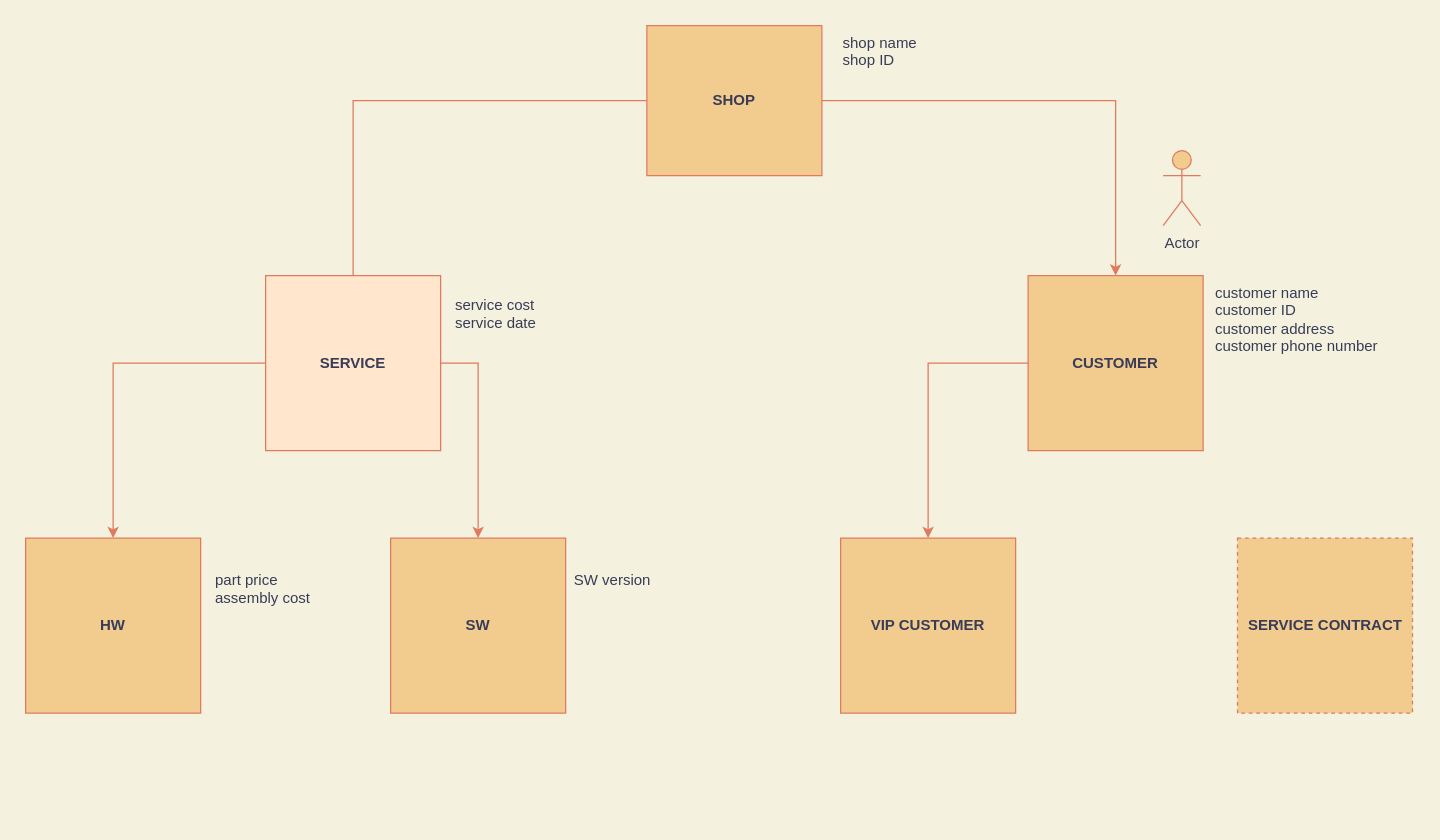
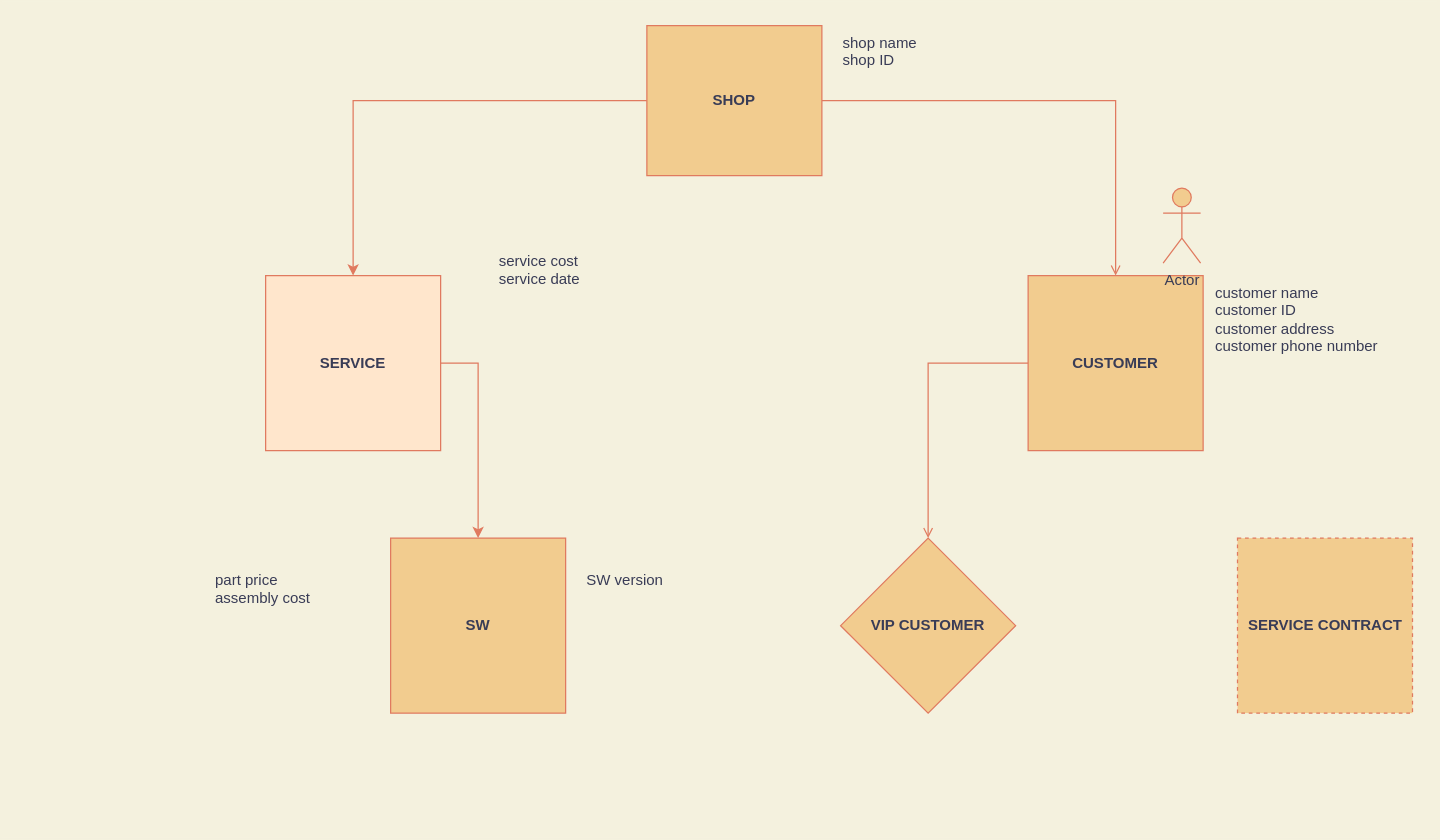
- <mxCell id="18" value="Actor" style="shape=umlActor;verticalLabelPosition=bottom;verticalAlign=top;html=1;outlineConnect=0;labelBackgroundColor=none;fontColor=#393C56;fillColor=#F2CC8F;strokeColor=#E07A5F;" vertex="1" parent="1"><mxGeometry x="930" y="120" width="30" height="60" as="geometry" /></mxCell>
+ <mxCell id="18" value="Actor" style="shape=umlActor;verticalLabelPosition=bottom;verticalAlign=top;html=1;outlineConnect=0;labelBackgroundColor=none;fontColor=#393C56;fillColor=#F2CC8F;strokeColor=#E07A5F;" vertex="1" parent="1"><mxGeometry x="930" y="150" width="30" height="60" as="geometry" /></mxCell>
- <mxCell id="3" value="" style="edgeStyle=orthogonalEdgeStyle;rounded=0;orthogonalLoop=1;jettySize=auto;html=1;labelBackgroundColor=#F4F1DE;strokeColor=#E07A5F;fontColor=#393C56;" edge="1" parent="1" source="4" target="9"><mxGeometry relative="1" as="geometry" /></mxCell>
+ <mxCell id="3" value="" style="edgeStyle=orthogonalEdgeStyle;rounded=0;orthogonalLoop=1;jettySize=auto;html=1;labelBackgroundColor=#F4F1DE;strokeColor=#E07A5F;fontColor=#393C56;endArrow=open;" edge="1" parent="1" source="4" target="9"><mxGeometry relative="1" as="geometry" /></mxCell>
- <mxCell id="2" value="" style="edgeStyle=orthogonalEdgeStyle;rounded=0;orthogonalLoop=1;jettySize=auto;html=1;labelBackgroundColor=#F4F1DE;strokeColor=#E07A5F;fontColor=#393C56;endArrow=none;" edge="1" parent="1" source="4" target="7"><mxGeometry relative="1" as="geometry" /></mxCell>
+ <mxCell id="2" value="" style="edgeStyle=orthogonalEdgeStyle;rounded=0;orthogonalLoop=1;jettySize=auto;html=1;labelBackgroundColor=#F4F1DE;strokeColor=#E07A5F;fontColor=#393C56;" edge="1" parent="1" source="4" target="7"><mxGeometry relative="1" as="geometry" /></mxCell>
- <mxCell id="5" value="" style="edgeStyle=orthogonalEdgeStyle;rounded=0;orthogonalLoop=1;jettySize=auto;html=1;fontColor=#393C56;exitX=0;exitY=0.5;exitDx=0;exitDy=0;labelBackgroundColor=#F4F1DE;strokeColor=#E07A5F;" edge="1" parent="1" source="7" target="13"><mxGeometry relative="1" as="geometry" /></mxCell>
- <mxCell id="12" value="service cost&lt;br&gt;service date" style="text;html=1;strokeColor=none;fillColor=none;align=left;verticalAlign=top;whiteSpace=wrap;rounded=0;fontColor=#393C56;" vertex="1" parent="1"><mxGeometry x="362" y="230" width="155" height="200" as="geometry" /></mxCell>
+ <mxCell id="12" value="service cost&lt;br&gt;service date" style="text;html=1;strokeColor=none;fillColor=none;align=left;verticalAlign=top;whiteSpace=wrap;rounded=0;fontColor=#393C56;" vertex="1" parent="1"><mxGeometry x="397" y="195" width="155" height="200" as="geometry" /></mxCell>
- <mxCell id="8" value="" style="edgeStyle=orthogonalEdgeStyle;rounded=0;orthogonalLoop=1;jettySize=auto;html=1;fontColor=#393C56;labelBackgroundColor=#F4F1DE;strokeColor=#E07A5F;" edge="1" parent="1" source="9" target="14"><mxGeometry relative="1" as="geometry" /></mxCell>
+ <mxCell id="8" value="" style="edgeStyle=orthogonalEdgeStyle;rounded=0;orthogonalLoop=1;jettySize=auto;html=1;fontColor=#393C56;labelBackgroundColor=#F4F1DE;strokeColor=#E07A5F;endArrow=open;" edge="1" parent="1" source="9" target="14"><mxGeometry relative="1" as="geometry" /></mxCell>
- <mxCell id="13" value="HW" style="whiteSpace=wrap;html=1;aspect=fixed;fillColor=#F2CC8F;strokeColor=#E07A5F;fontColor=#393C56;fontStyle=1" vertex="1" parent="1"><mxGeometry x="20" y="430" width="140" height="140" as="geometry" /></mxCell>
- <mxCell id="14" value="VIP CUSTOMER" style="whiteSpace=wrap;html=1;aspect=fixed;fillColor=#F2CC8F;strokeColor=#E07A5F;fontColor=#393C56;fontStyle=1" vertex="1" parent="1"><mxGeometry x="672" y="430" width="140" height="140" as="geometry" /></mxCell>
+ <mxCell id="14" value="VIP CUSTOMER" style="rhombus;whiteSpace=wrap;html=1;aspect=fixed;fillColor=#F2CC8F;strokeColor=#E07A5F;fontColor=#393C56;fontStyle=1;" vertex="1" parent="1"><mxGeometry x="672" y="430" width="140" height="140" as="geometry" /></mxCell>
- <mxCell id="17" value="SW version" style="text;html=1;strokeColor=none;fillColor=none;align=left;verticalAlign=top;whiteSpace=wrap;rounded=0;fontColor=#393C56;" vertex="1" parent="1"><mxGeometry x="457" y="450" width="155" height="200" as="geometry" /></mxCell>
+ <mxCell id="17" value="SW version" style="text;html=1;strokeColor=none;fillColor=none;align=left;verticalAlign=top;whiteSpace=wrap;rounded=0;fontColor=#393C56;" vertex="1" parent="1"><mxGeometry x="467" y="450" width="155" height="200" as="geometry" /></mxCell>
